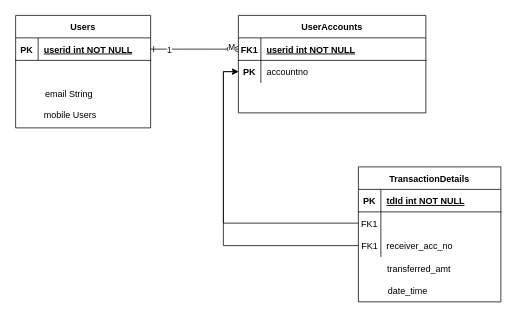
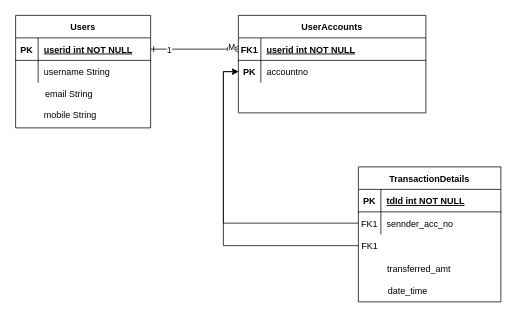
+ <mxCell id="12" value="username String" style="shape=partialRectangle;overflow=hidden;connectable=0;fillColor=none;top=0;left=0;bottom=0;right=0;align=left;spacingLeft=6;" parent="10" vertex="1"><mxGeometry x="30" width="150" height="30" as="geometry" /></mxCell>
- <mxCell id="13" value="mobile Users" style="shape=partialRectangle;overflow=hidden;connectable=0;fillColor=none;top=0;left=0;bottom=0;right=0;align=left;spacingLeft=6;" vertex="1" parent="5"><mxGeometry x="30" y="117" width="90" height="30" as="geometry" /></mxCell>
+ <mxCell id="13" value="mobile String" style="shape=partialRectangle;overflow=hidden;connectable=0;fillColor=none;top=0;left=0;bottom=0;right=0;align=left;spacingLeft=6;" vertex="1" parent="5"><mxGeometry x="30" y="117" width="90" height="30" as="geometry" /></mxCell>
+ <mxCell id="25" value="sennder_acc_no" style="shape=partialRectangle;overflow=hidden;connectable=0;fillColor=none;top=0;left=0;bottom=0;right=0;align=left;spacingLeft=6;" vertex="1" parent="23"><mxGeometry x="30" width="160" height="30" as="geometry" /></mxCell>
- <mxCell id="28" value="receiver_acc_no" style="shape=partialRectangle;overflow=hidden;connectable=0;fillColor=none;top=0;left=0;bottom=0;right=0;align=left;spacingLeft=6;" vertex="1" parent="26"><mxGeometry x="30" width="160" height="30" as="geometry" /></mxCell>
